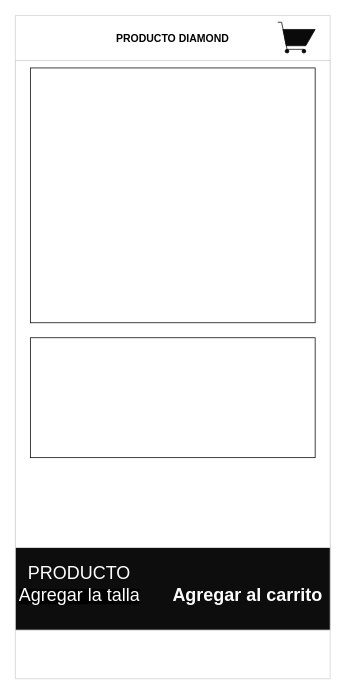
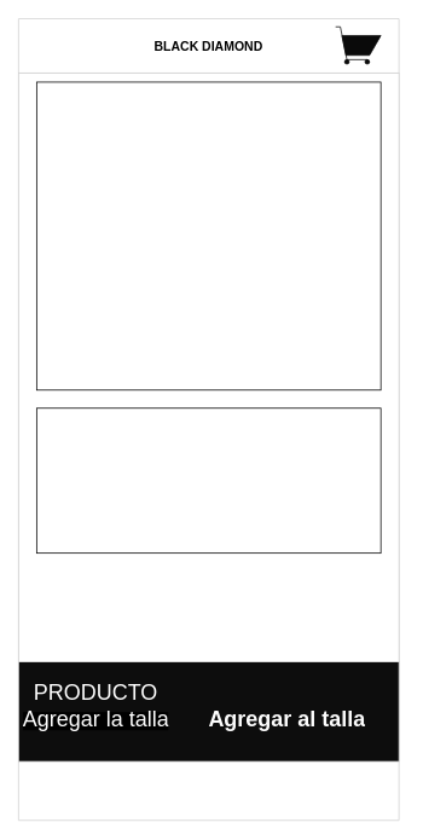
- <mxCell id="2" value="PRODUCTO DIAMOND" style="swimlane;startSize=60;fontSize=14;strokeColor=#D1D1D1;" vertex="1" parent="1"><mxGeometry width="420" height="885" as="geometry" x="20" y="20"><mxRectangle width="130" height="23" as="alternateBounds" /></mxGeometry></mxCell>
+ <mxCell id="2" value="BLACK DIAMOND" style="swimlane;startSize=60;fontSize=14;strokeColor=#D1D1D1;" vertex="1" parent="1"><mxGeometry width="420" height="885" as="geometry" x="20" y="20"><mxRectangle width="130" height="23" as="alternateBounds" /></mxGeometry></mxCell>
- <mxCell id="7" value="&lt;font style=&quot;font-size: 24px;&quot; color=&quot;#fcfcfc&quot;&gt;&lt;font face=&quot;sans-serif&quot;&gt;&lt;b&gt;Agregar al carrito&lt;/b&gt;&lt;/font&gt;&lt;/font&gt;" style="text;html=1;strokeColor=none;fillColor=none;spacing=5;spacingTop=-20;whiteSpace=wrap;overflow=hidden;rounded=0;fontSize=14;fontColor=#FFFFFF;" vertex="1" parent="2"><mxGeometry x="205" y="770" width="220" height="30" as="geometry" /></mxCell>
+ <mxCell id="7" value="&lt;font style=&quot;font-size: 24px;&quot; color=&quot;#fcfcfc&quot;&gt;&lt;font face=&quot;sans-serif&quot;&gt;&lt;b&gt;Agregar al talla&lt;/b&gt;&lt;/font&gt;&lt;/font&gt;" style="text;html=1;strokeColor=none;fillColor=none;spacing=5;spacingTop=-20;whiteSpace=wrap;overflow=hidden;rounded=0;fontSize=14;fontColor=#FFFFFF;" vertex="1" parent="2"><mxGeometry x="205" y="770" width="220" height="30" as="geometry" /></mxCell>
